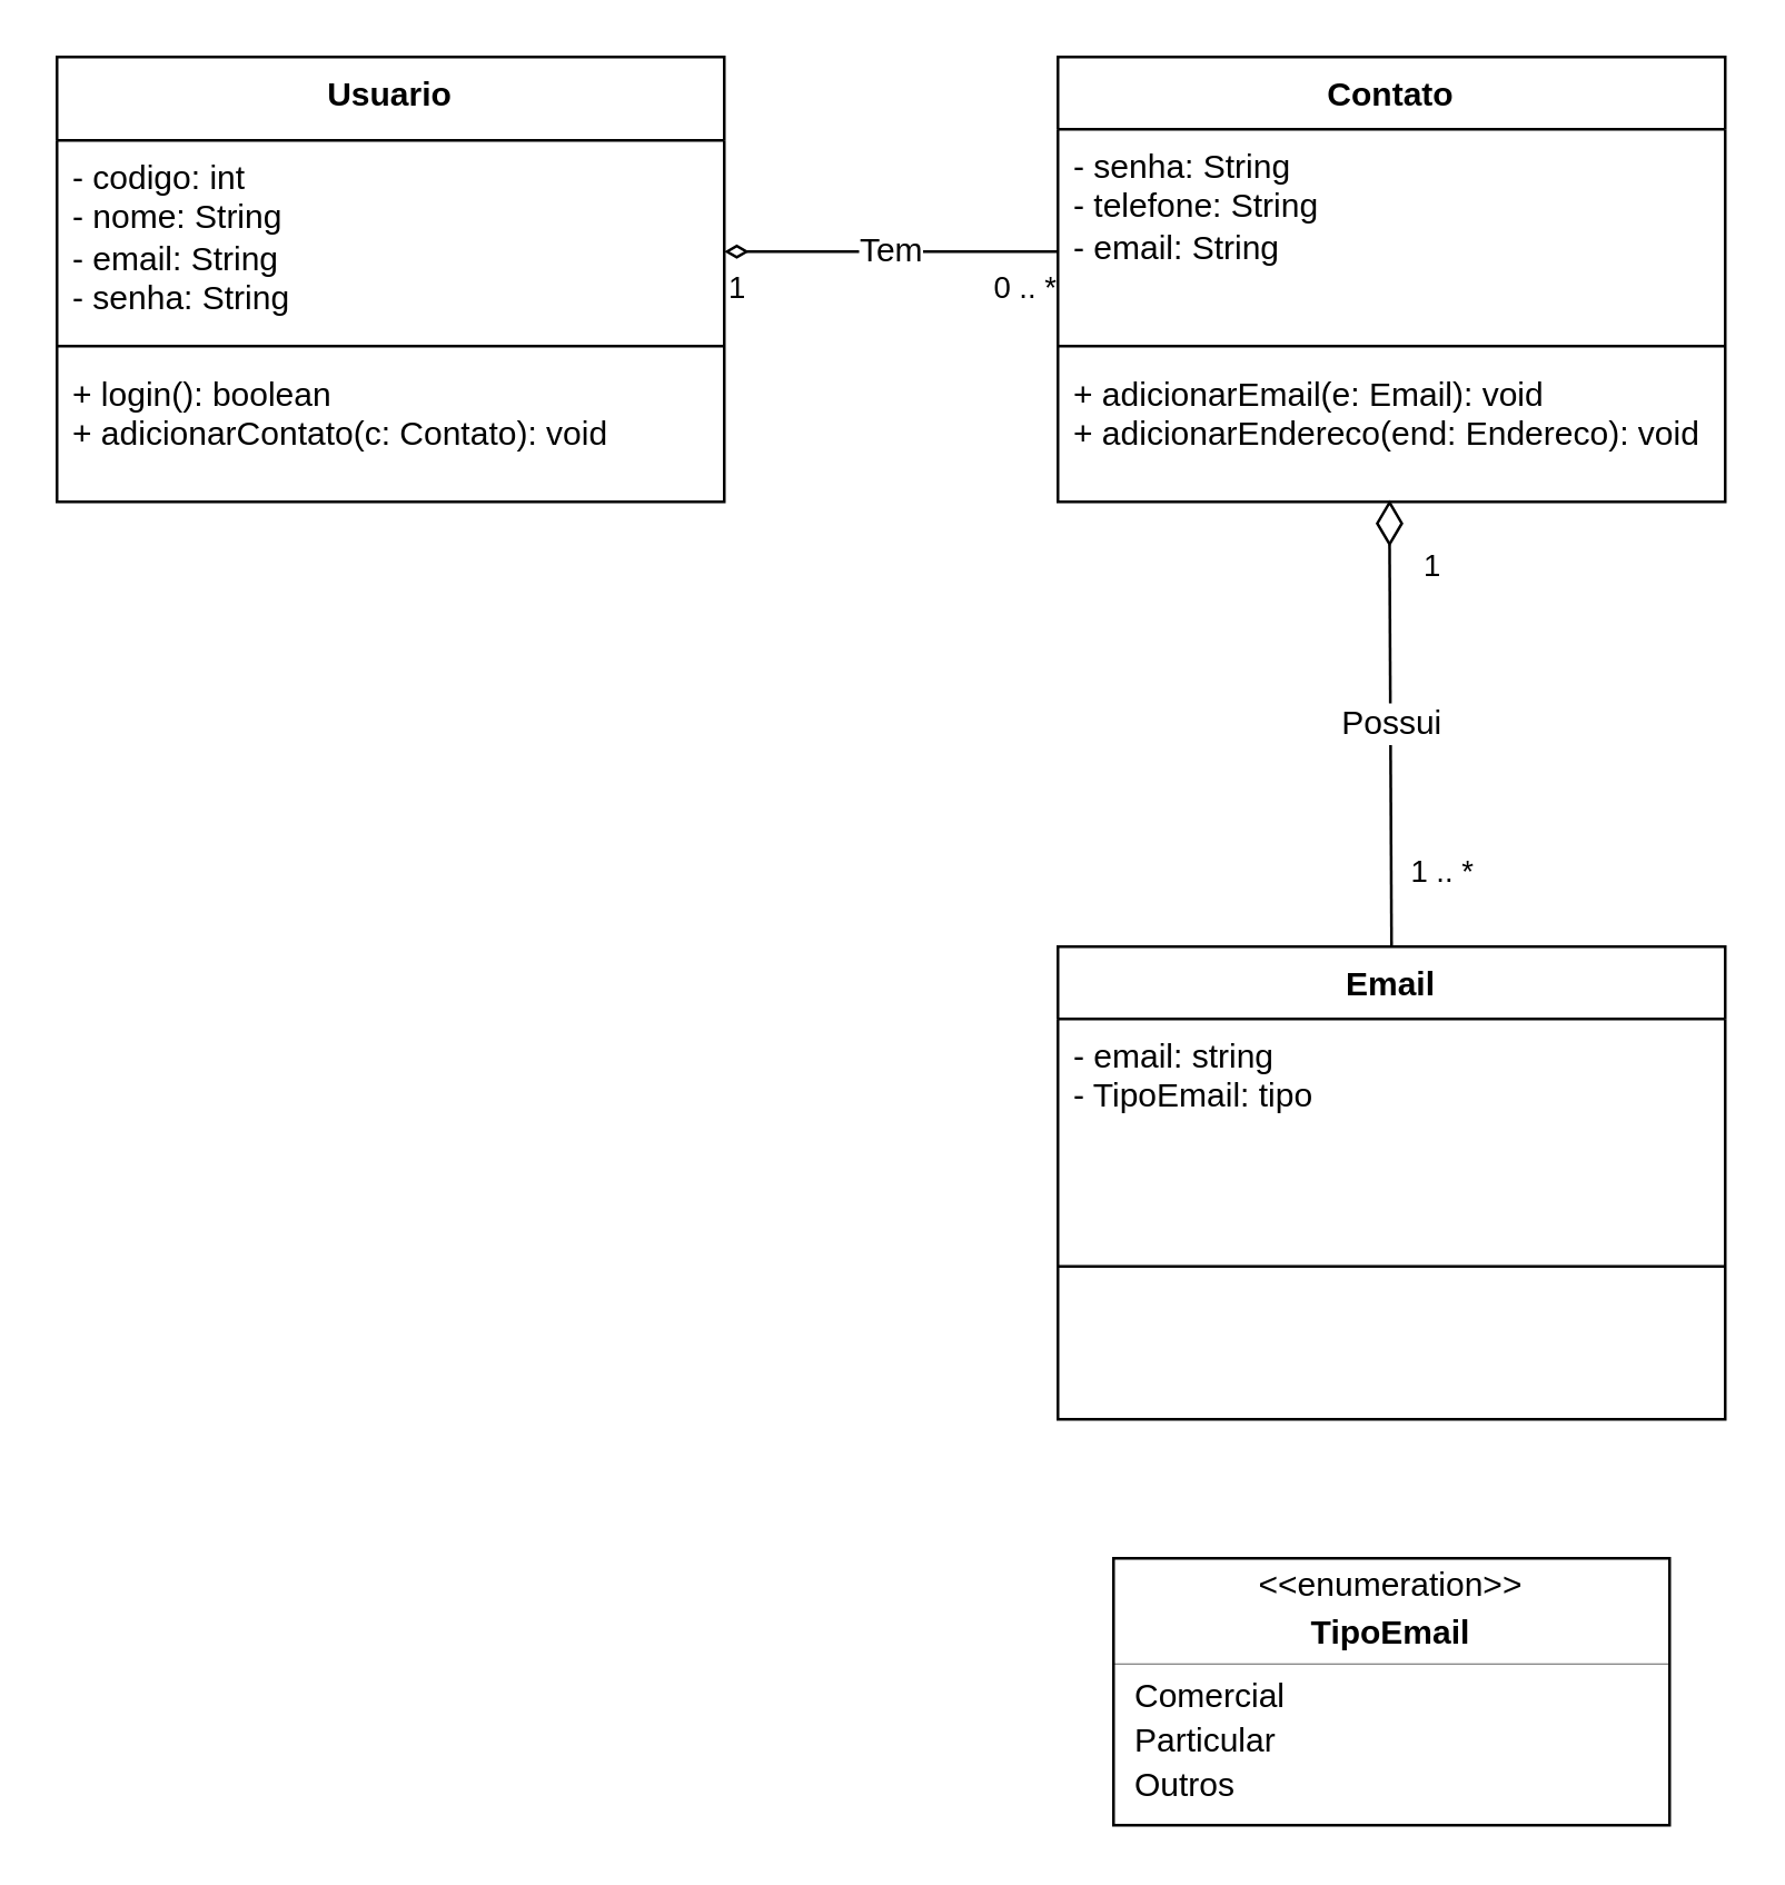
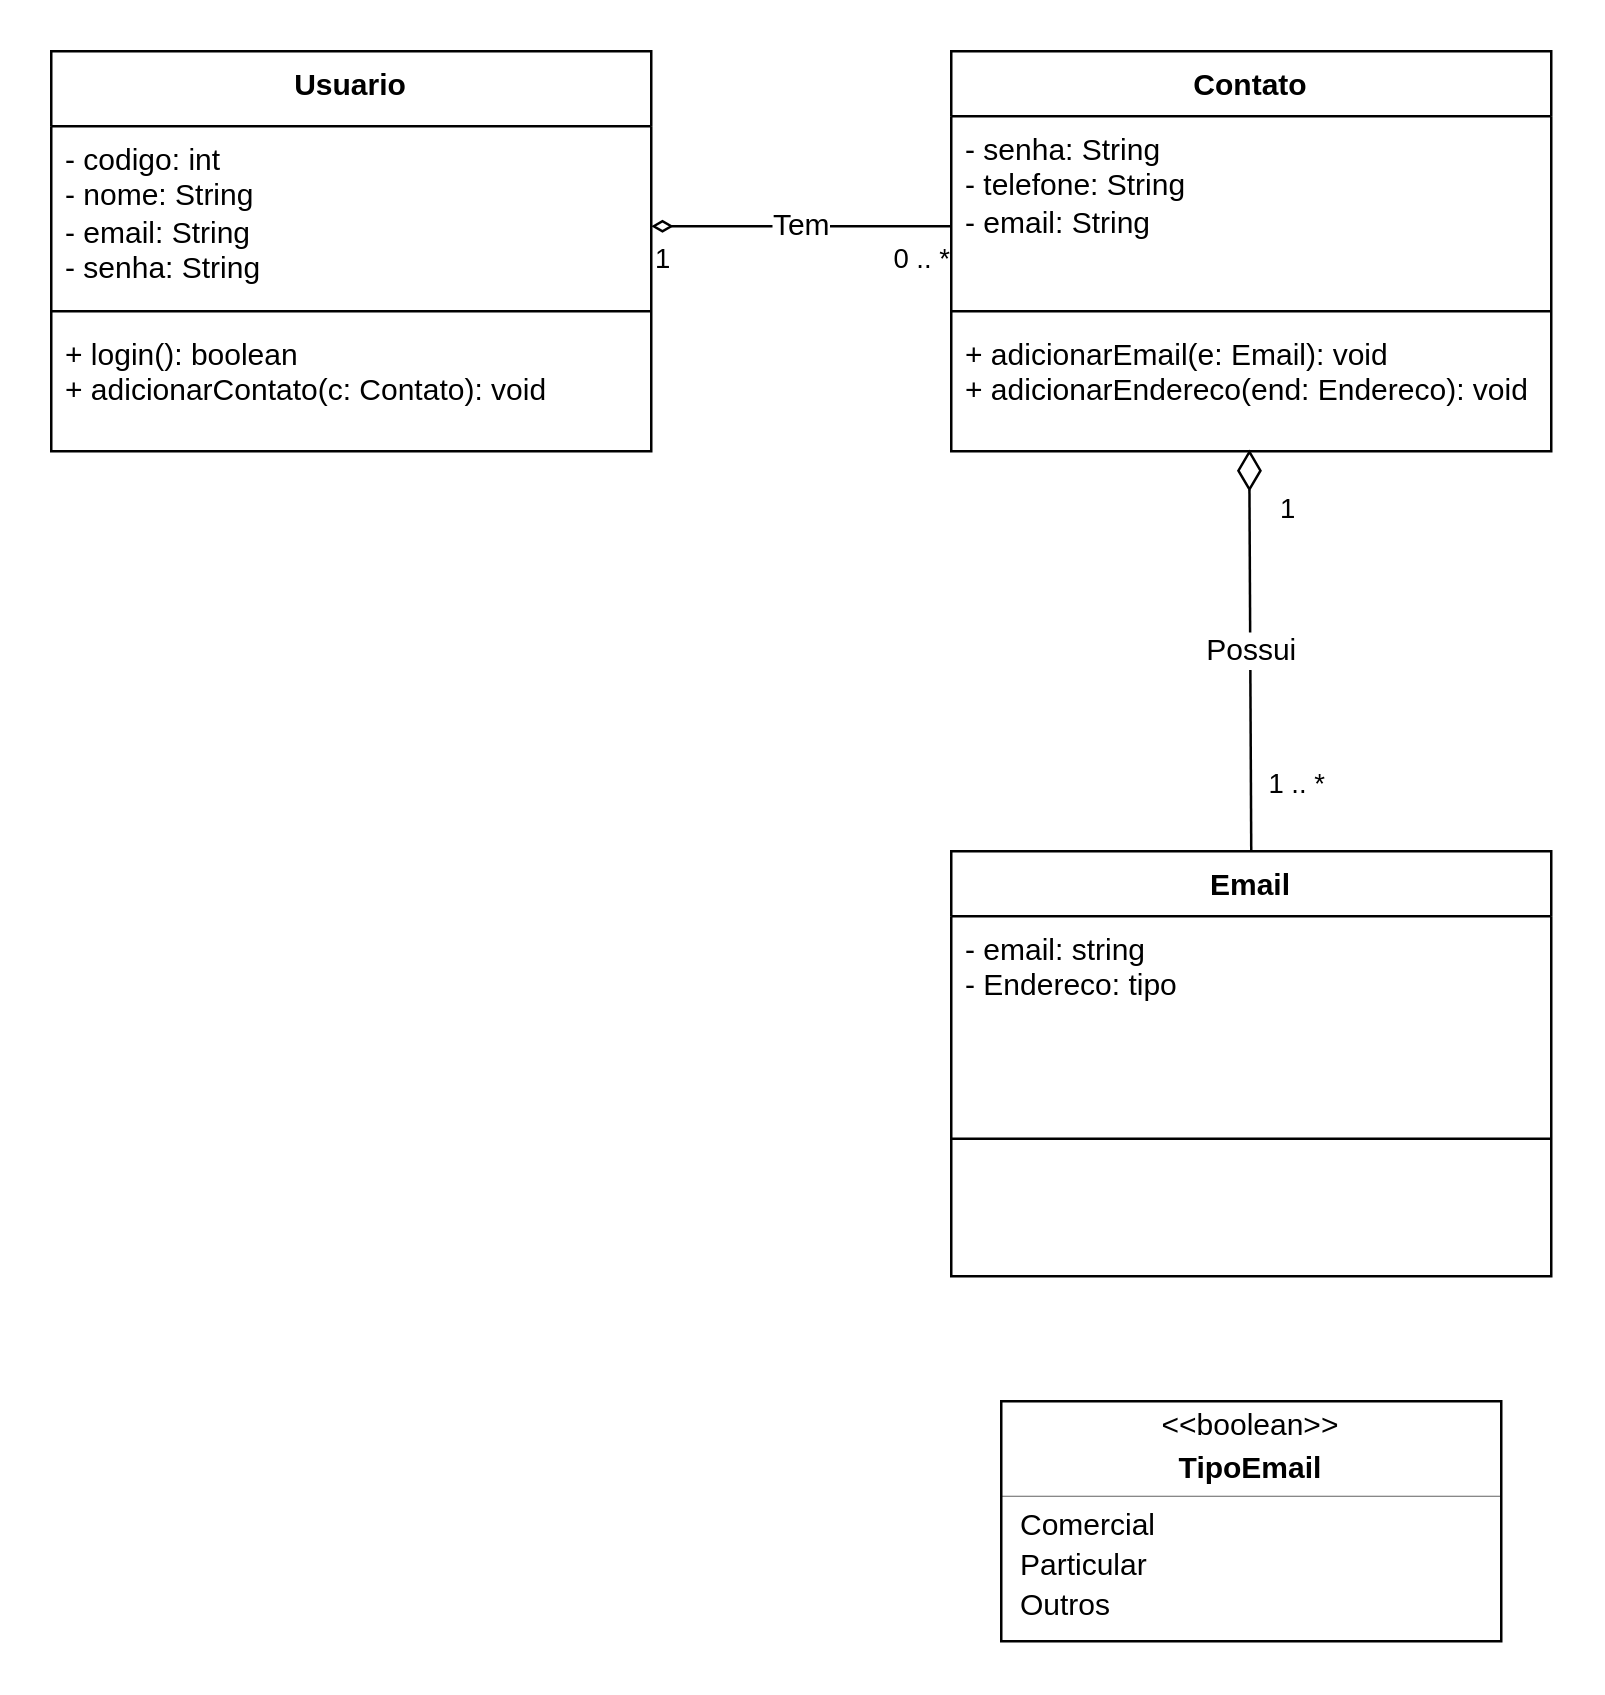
- <mxCell id="11" value="- email: string&lt;div&gt;- TipoEmail: tipo&lt;/div&gt;" style="text;strokeColor=none;fillColor=none;align=left;verticalAlign=top;spacingLeft=4;spacingRight=4;overflow=hidden;rotatable=0;points=[[0,0.5],[1,0.5]];portConstraint=eastwest;whiteSpace=wrap;html=1;" vertex="1" parent="10"><mxGeometry y="26" width="240" height="34" as="geometry" /></mxCell>
+ <mxCell id="11" value="- email: string&lt;div&gt;- Endereco: tipo&lt;/div&gt;" style="text;strokeColor=none;fillColor=none;align=left;verticalAlign=top;spacingLeft=4;spacingRight=4;overflow=hidden;rotatable=0;points=[[0,0.5],[1,0.5]];portConstraint=eastwest;whiteSpace=wrap;html=1;" vertex="1" parent="10"><mxGeometry y="26" width="240" height="34" as="geometry" /></mxCell>
- <mxCell id="14" value="&amp;lt;&amp;lt;enumeration&amp;gt;&amp;gt;" style="html=1;align=center;spacing=0;verticalAlign=middle;strokeColor=none;fillColor=none;whiteSpace=wrap;" vertex="1" parent="13"><mxGeometry width="200" height="20" as="geometry" /></mxCell>
+ <mxCell id="14" value="&amp;lt;&amp;lt;boolean&amp;gt;&amp;gt;" style="html=1;align=center;spacing=0;verticalAlign=middle;strokeColor=none;fillColor=none;whiteSpace=wrap;" vertex="1" parent="13"><mxGeometry width="200" height="20" as="geometry" /></mxCell>
